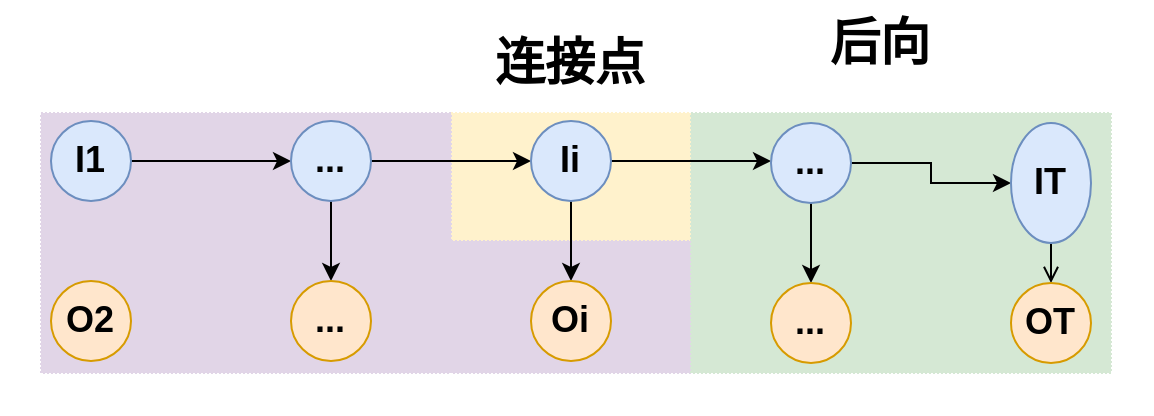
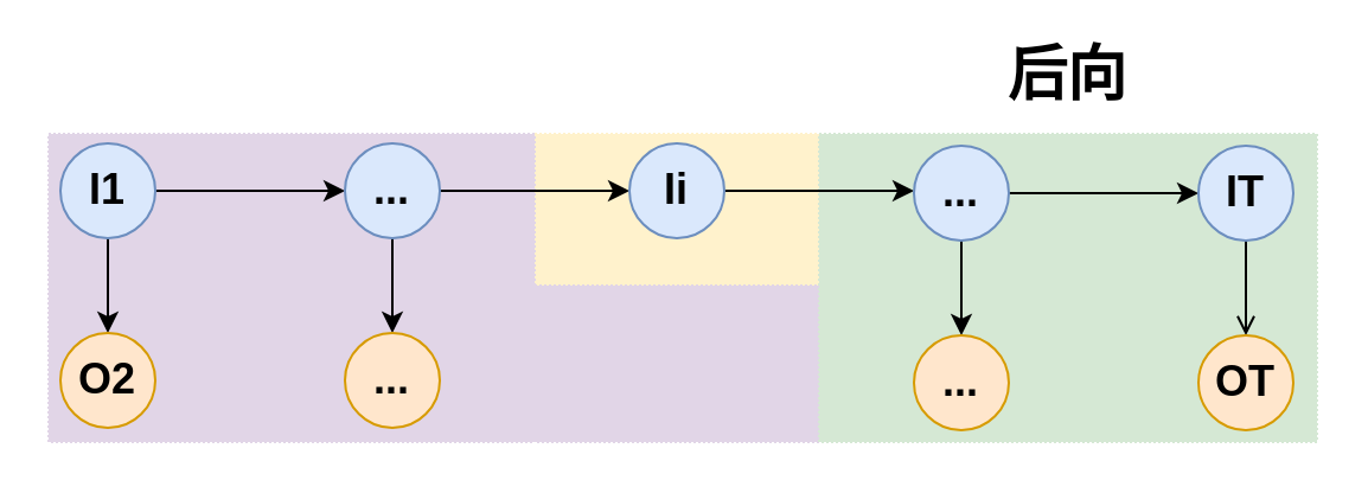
- <mxCell id="25" value="后向" style="text;html=1;strokeColor=none;fillColor=none;align=center;verticalAlign=middle;whiteSpace=wrap;rounded=0;dashed=1;dashPattern=1 1;fontSize=25;fontStyle=1" vertex="1" parent="1"><mxGeometry x="405" y="10" width="70" height="20" as="geometry" /></mxCell>
+ <mxCell id="25" value="后向" style="text;html=1;strokeColor=none;fillColor=none;align=center;verticalAlign=middle;whiteSpace=wrap;rounded=0;dashed=1;dashPattern=1 1;fontSize=25;fontStyle=1" vertex="1" parent="1"><mxGeometry x="415" y="20" width="70" height="20" as="geometry" /></mxCell>
- <mxCell id="26" value="连接点" style="text;html=1;strokeColor=none;fillColor=none;align=center;verticalAlign=middle;whiteSpace=wrap;rounded=0;dashed=1;dashPattern=1 1;fontSize=25;fontStyle=1" vertex="1" parent="1"><mxGeometry x="235" y="20" width="100" height="20" as="geometry" /></mxCell>
- <mxCell id="23" value="&lt;b&gt;&lt;font style=&quot;font-size: 18px&quot;&gt;IT&lt;/font&gt;&lt;/b&gt;" style="ellipse;whiteSpace=wrap;html=1;aspect=fixed;fillColor=#dae8fc;strokeColor=#6c8ebf;" vertex="1" parent="1"><mxGeometry x="505" y="61" width="40" height="60" as="geometry" /></mxCell>
+ <mxCell id="23" value="&lt;b&gt;&lt;font style=&quot;font-size: 18px&quot;&gt;IT&lt;/font&gt;&lt;/b&gt;" style="ellipse;whiteSpace=wrap;html=1;aspect=fixed;fillColor=#dae8fc;strokeColor=#6c8ebf;" vertex="1" parent="1"><mxGeometry x="505" y="61" width="40" height="40" as="geometry" /></mxCell>
+ <mxCell id="7" style="edgeStyle=orthogonalEdgeStyle;rounded=0;orthogonalLoop=1;jettySize=auto;html=1;exitX=0.5;exitY=1;exitDx=0;exitDy=0;" parent="1" source="8" target="18" edge="1"><mxGeometry relative="1" as="geometry" /></mxCell>
- <mxCell id="13" style="edgeStyle=orthogonalEdgeStyle;rounded=0;orthogonalLoop=1;jettySize=auto;html=1;exitX=0.5;exitY=1;exitDx=0;exitDy=0;" parent="1" source="14" target="20" edge="1"><mxGeometry relative="1" as="geometry" /></mxCell>
- <mxCell id="20" value="&lt;span style=&quot;font-size: 18px&quot;&gt;&lt;b&gt;Oi&lt;/b&gt;&lt;/span&gt;" style="ellipse;whiteSpace=wrap;html=1;aspect=fixed;fillColor=#ffe6cc;strokeColor=#d79b00;" parent="1" vertex="1"><mxGeometry x="265" y="140" width="40" height="40" as="geometry" /></mxCell>
